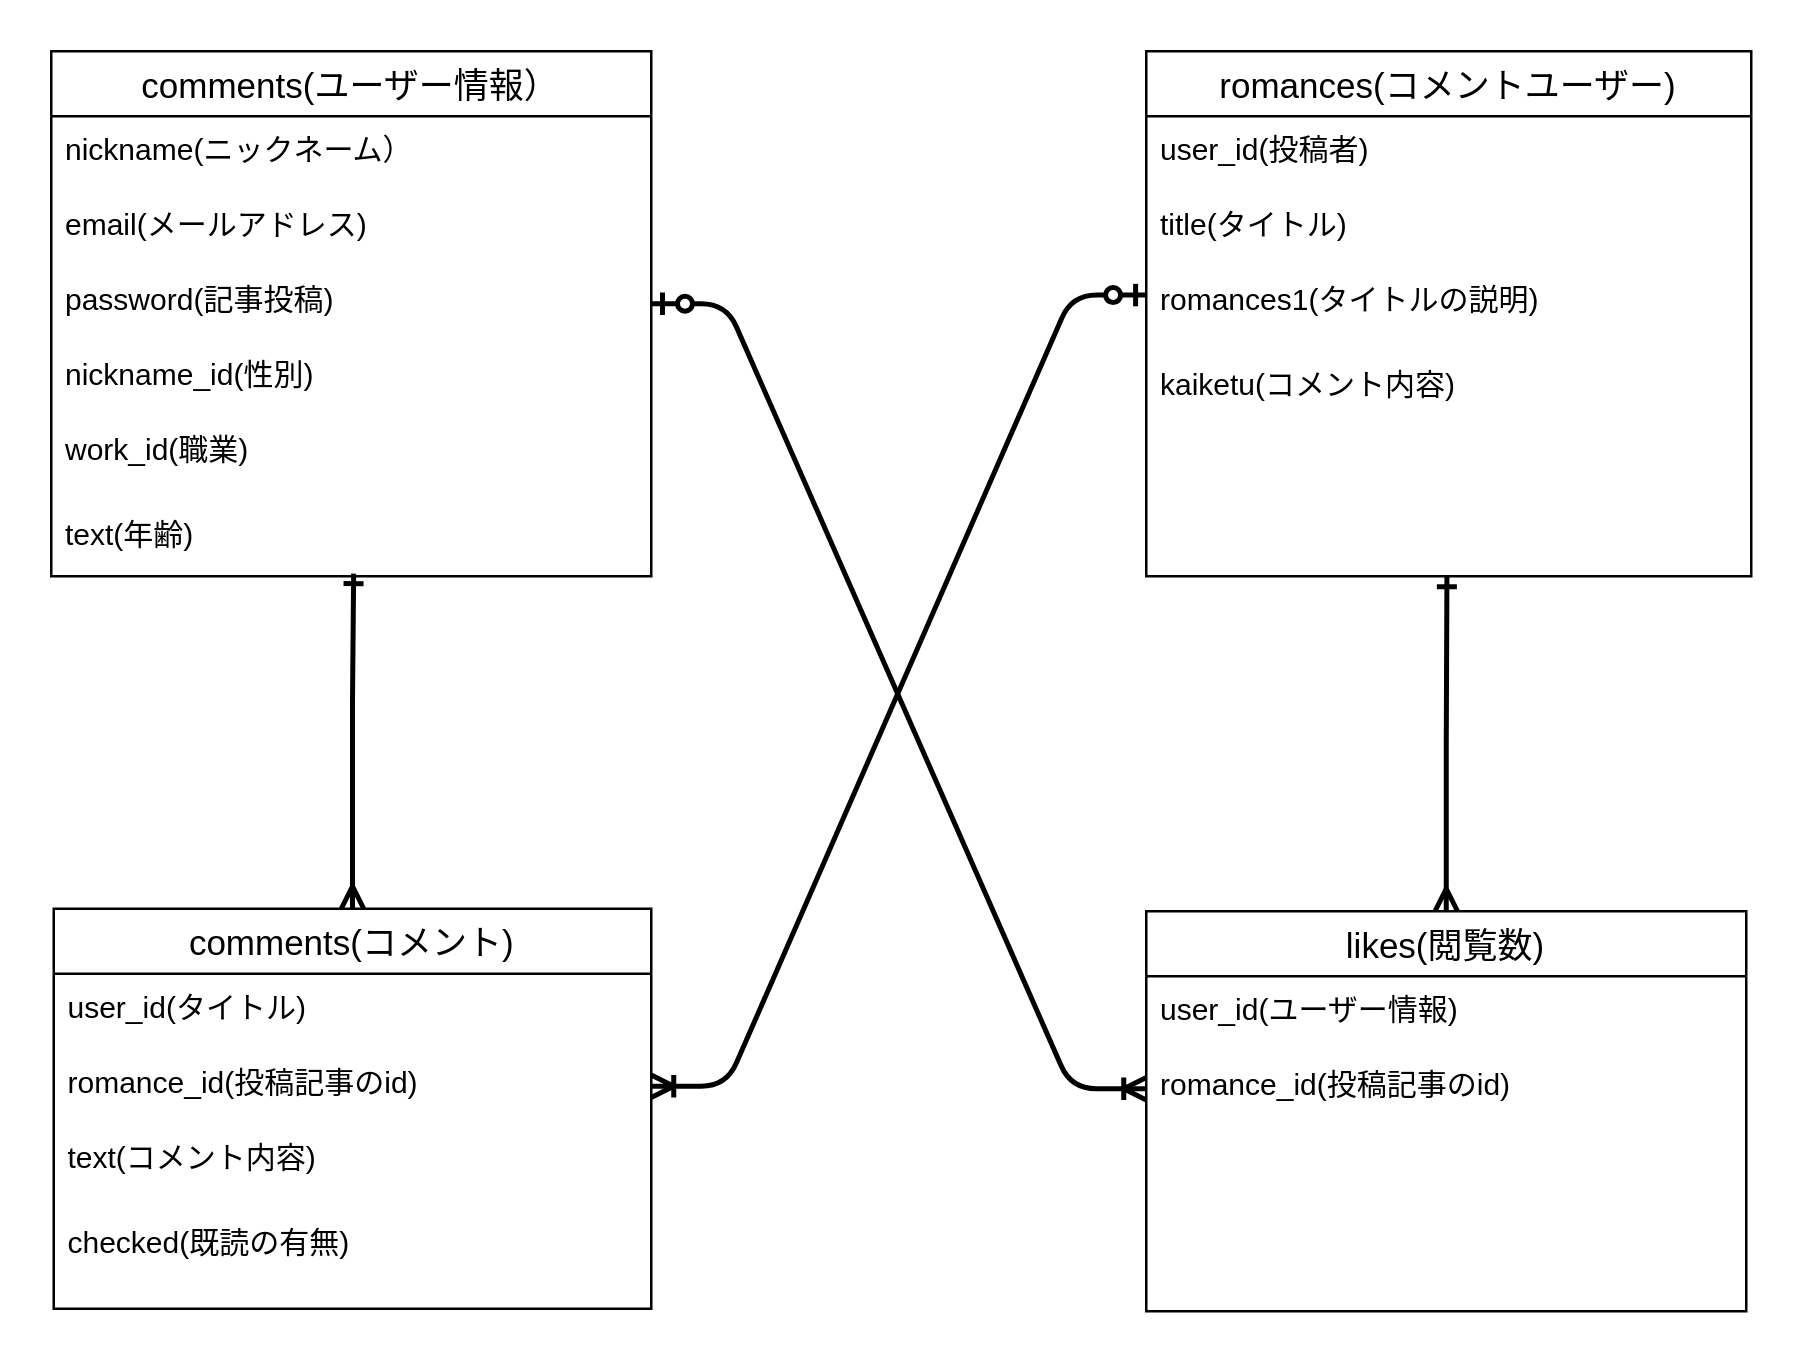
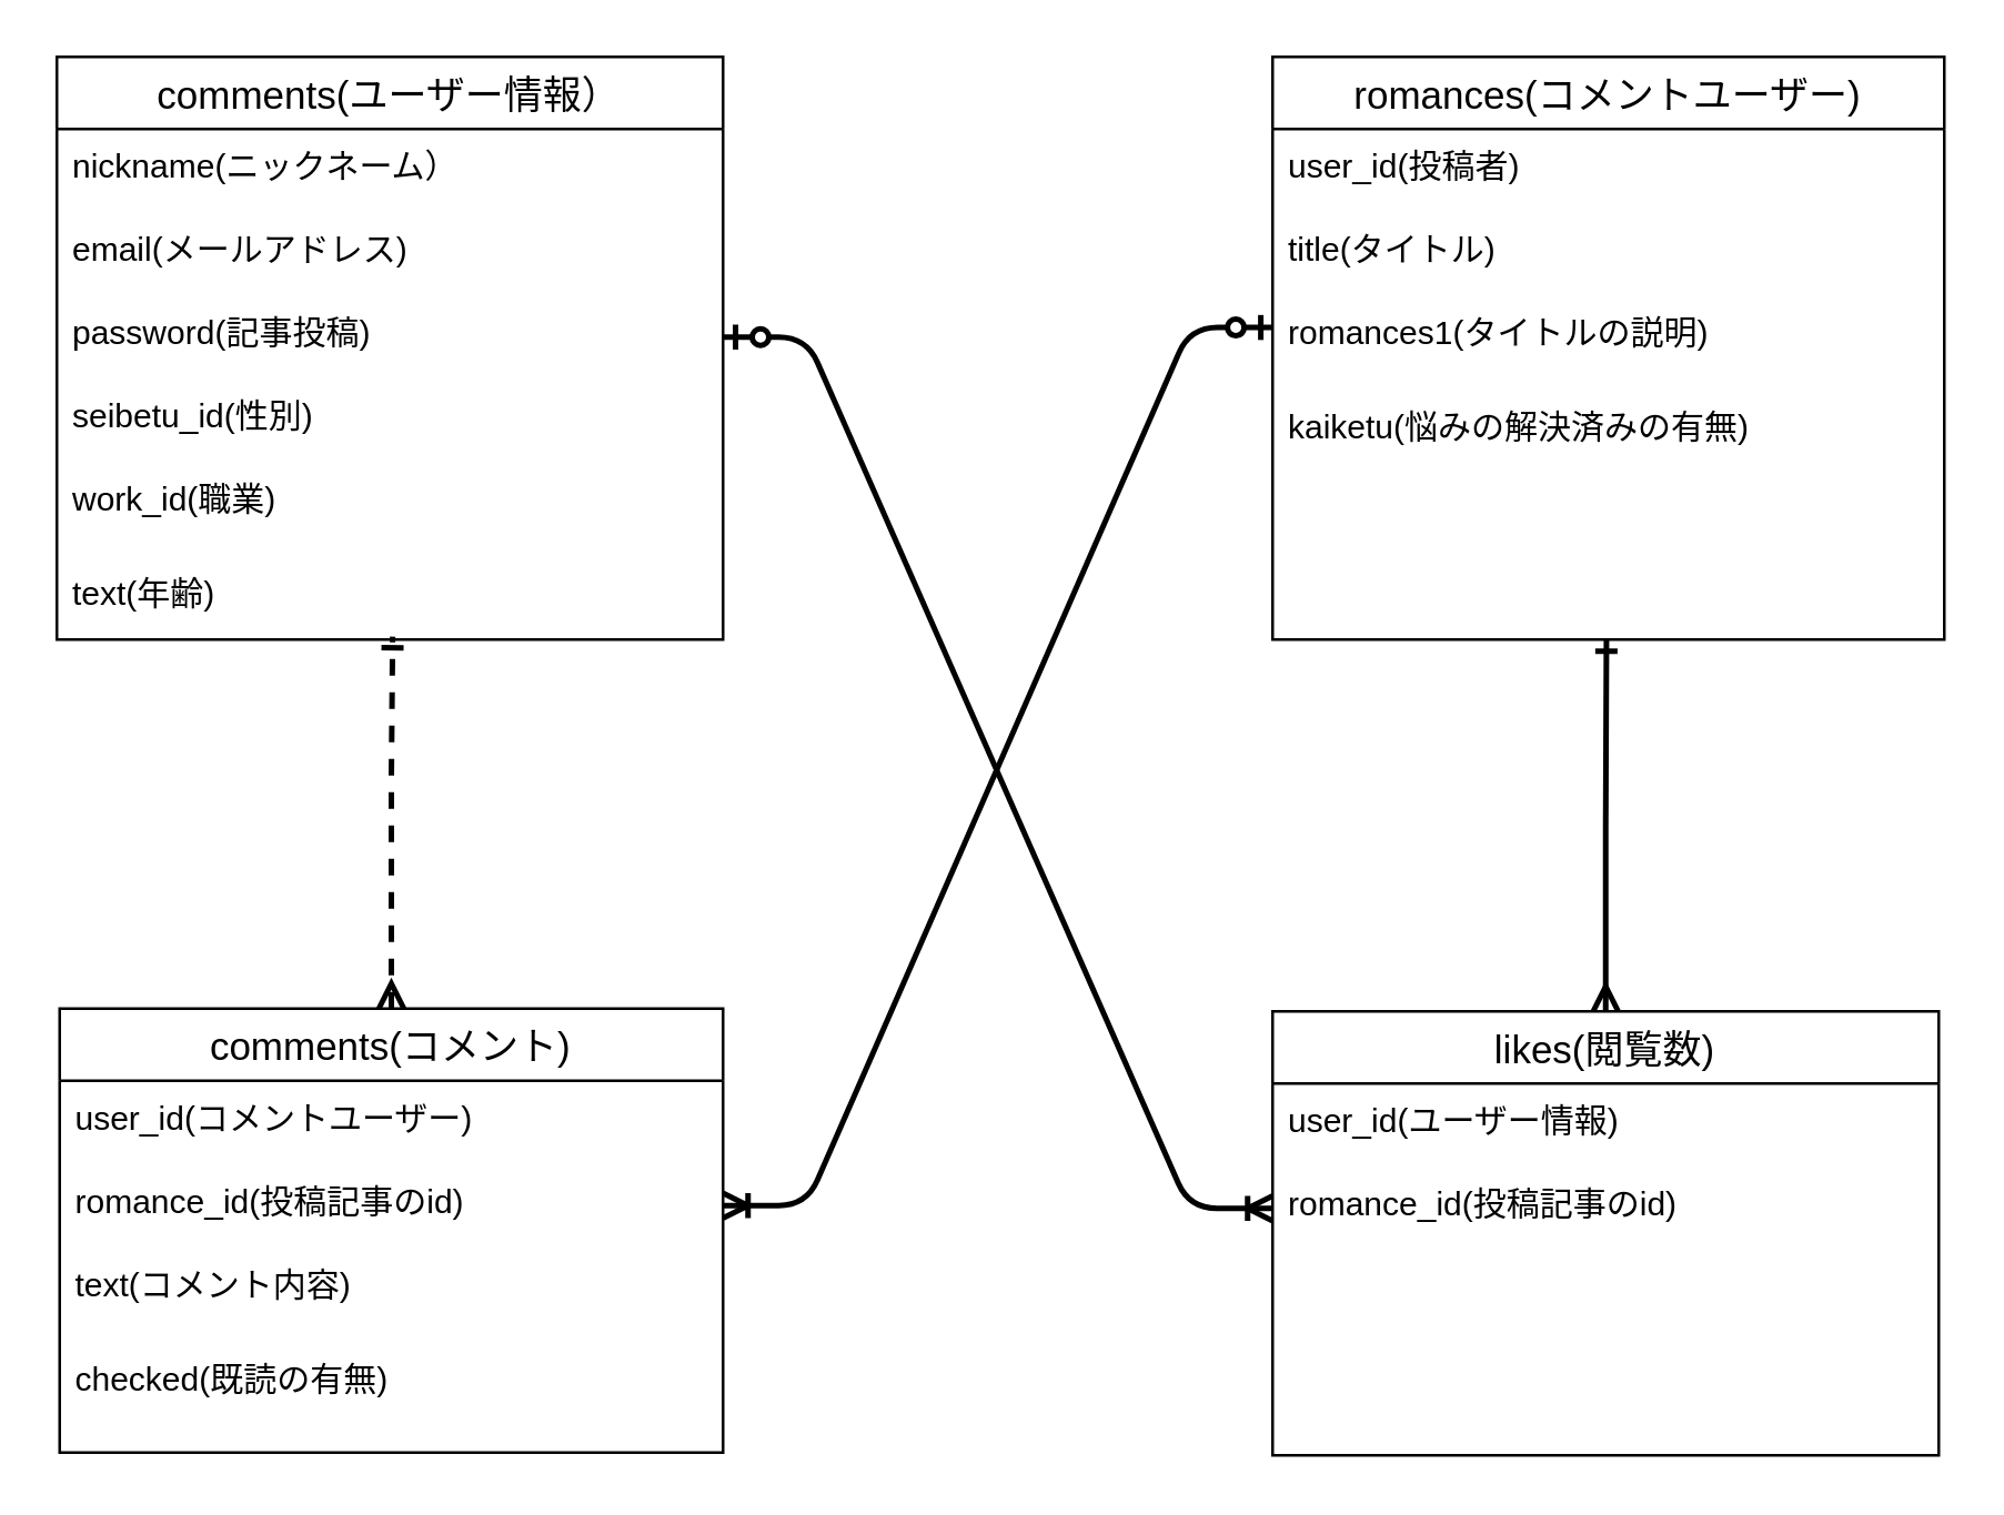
- <mxCell id="6" value="nickname_id(性別)" style="text;strokeColor=none;fillColor=none;spacingLeft=4;spacingRight=4;overflow=hidden;rotatable=0;points=[[0,0.5],[1,0.5]];portConstraint=eastwest;fontSize=12;" parent="2" vertex="1"><mxGeometry y="116" width="240" height="30" as="geometry" /></mxCell>
+ <mxCell id="6" value="seibetu_id(性別)" style="text;strokeColor=none;fillColor=none;spacingLeft=4;spacingRight=4;overflow=hidden;rotatable=0;points=[[0,0.5],[1,0.5]];portConstraint=eastwest;fontSize=12;" parent="2" vertex="1"><mxGeometry y="116" width="240" height="30" as="geometry" /></mxCell>
- <mxCell id="19" value="kaiketu(コメント内容)" style="text;strokeColor=none;fillColor=none;spacingLeft=4;spacingRight=4;overflow=hidden;rotatable=0;points=[[0,0.5],[1,0.5]];portConstraint=eastwest;fontSize=12;" vertex="1" parent="15"><mxGeometry y="120" width="242" height="34" as="geometry" /></mxCell>
+ <mxCell id="19" value="kaiketu(悩みの解決済みの有無)" style="text;strokeColor=none;fillColor=none;spacingLeft=4;spacingRight=4;overflow=hidden;rotatable=0;points=[[0,0.5],[1,0.5]];portConstraint=eastwest;fontSize=12;" vertex="1" parent="15"><mxGeometry y="120" width="242" height="34" as="geometry" /></mxCell>
- <mxCell id="9" style="edgeStyle=orthogonalEdgeStyle;rounded=0;jumpSize=8;orthogonalLoop=1;jettySize=auto;html=1;entryX=0.504;entryY=0.965;entryDx=0;entryDy=0;entryPerimeter=0;startArrow=ERmany;startFill=0;startSize=6;sourcePerimeterSpacing=0;endArrow=ERone;endFill=0;endSize=5;targetPerimeterSpacing=0;strokeWidth=2;" edge="1" parent="1" source="10" target="8"><mxGeometry relative="1" as="geometry"><Array as="points"><mxPoint x="141" y="280" /><mxPoint x="141" y="280" /></Array></mxGeometry></mxCell>
+ <mxCell id="9" style="edgeStyle=orthogonalEdgeStyle;rounded=0;jumpSize=8;orthogonalLoop=1;jettySize=auto;html=1;entryX=0.504;entryY=0.965;entryDx=0;entryDy=0;entryPerimeter=0;startArrow=ERmany;startFill=0;startSize=6;sourcePerimeterSpacing=0;endArrow=ERone;endFill=0;endSize=5;targetPerimeterSpacing=0;strokeWidth=2;dashed=1;" edge="1" parent="1" source="10" target="8"><mxGeometry relative="1" as="geometry"><Array as="points"><mxPoint x="141" y="280" /><mxPoint x="141" y="280" /></Array></mxGeometry></mxCell>
- <mxCell id="11" value="user_id(タイトル)" style="text;strokeColor=none;fillColor=none;spacingLeft=4;spacingRight=4;overflow=hidden;rotatable=0;points=[[0,0.5],[1,0.5]];portConstraint=eastwest;fontSize=12;" parent="10" vertex="1"><mxGeometry y="26" width="239" height="30" as="geometry" /></mxCell>
+ <mxCell id="11" value="user_id(コメントユーザー)" style="text;strokeColor=none;fillColor=none;spacingLeft=4;spacingRight=4;overflow=hidden;rotatable=0;points=[[0,0.5],[1,0.5]];portConstraint=eastwest;fontSize=12;" parent="10" vertex="1"><mxGeometry y="26" width="239" height="30" as="geometry" /></mxCell>
